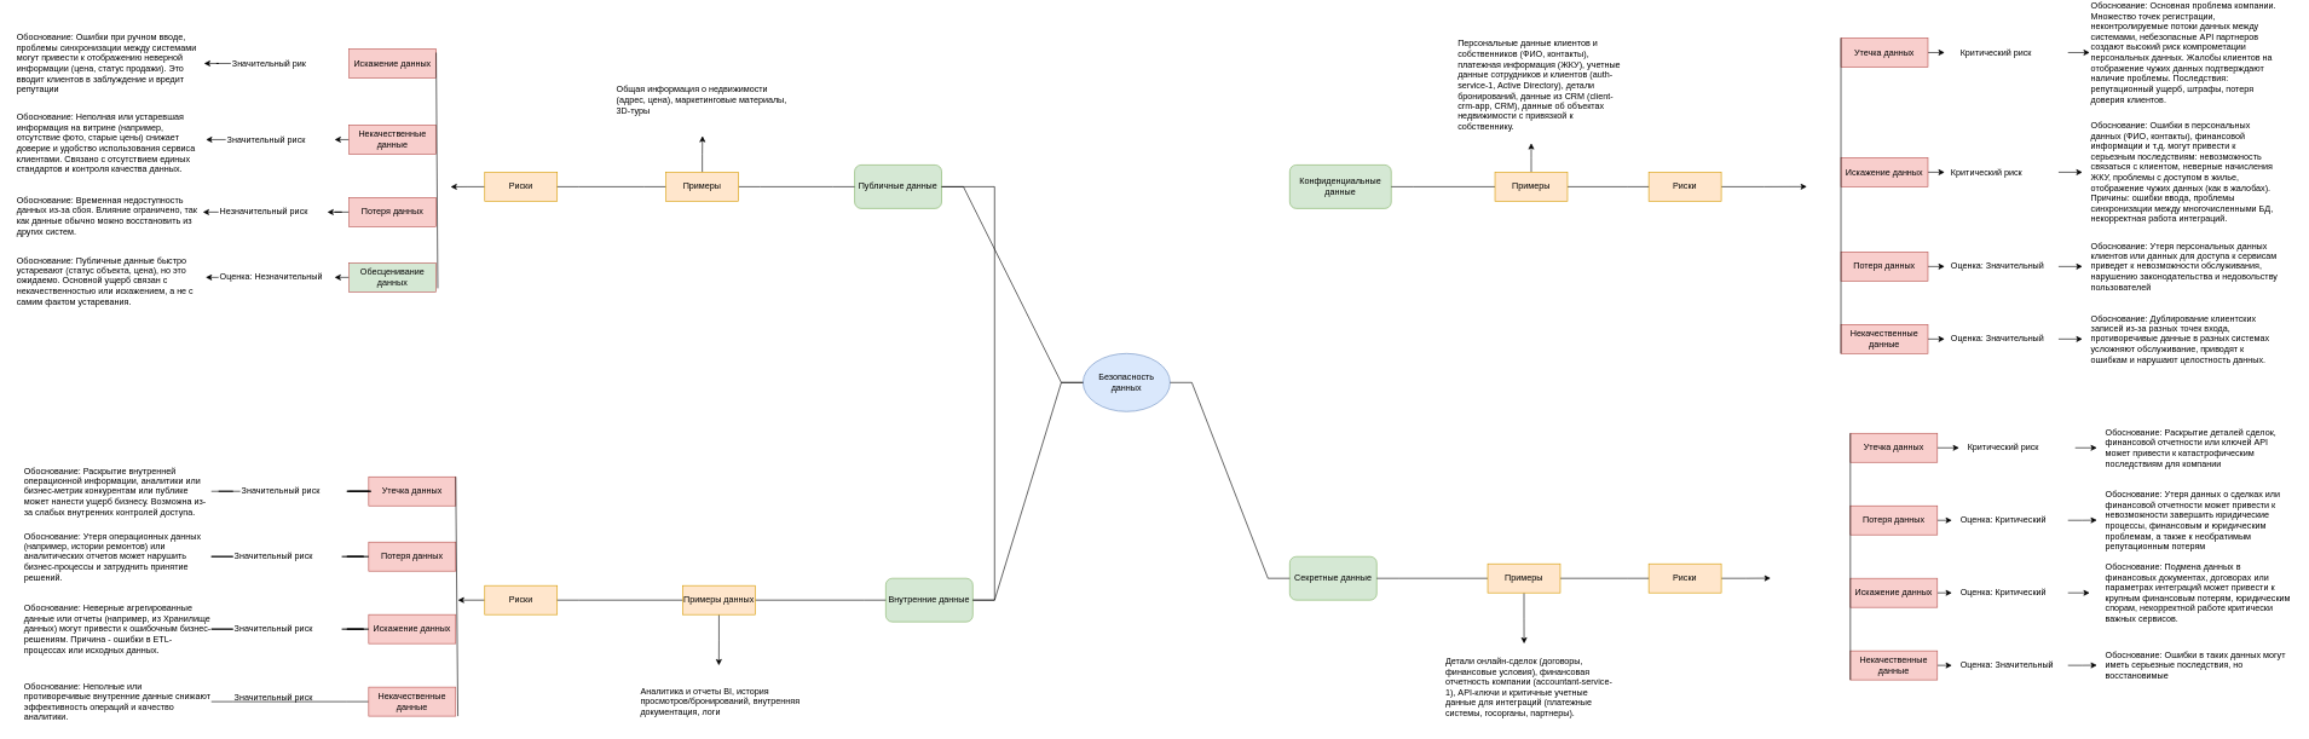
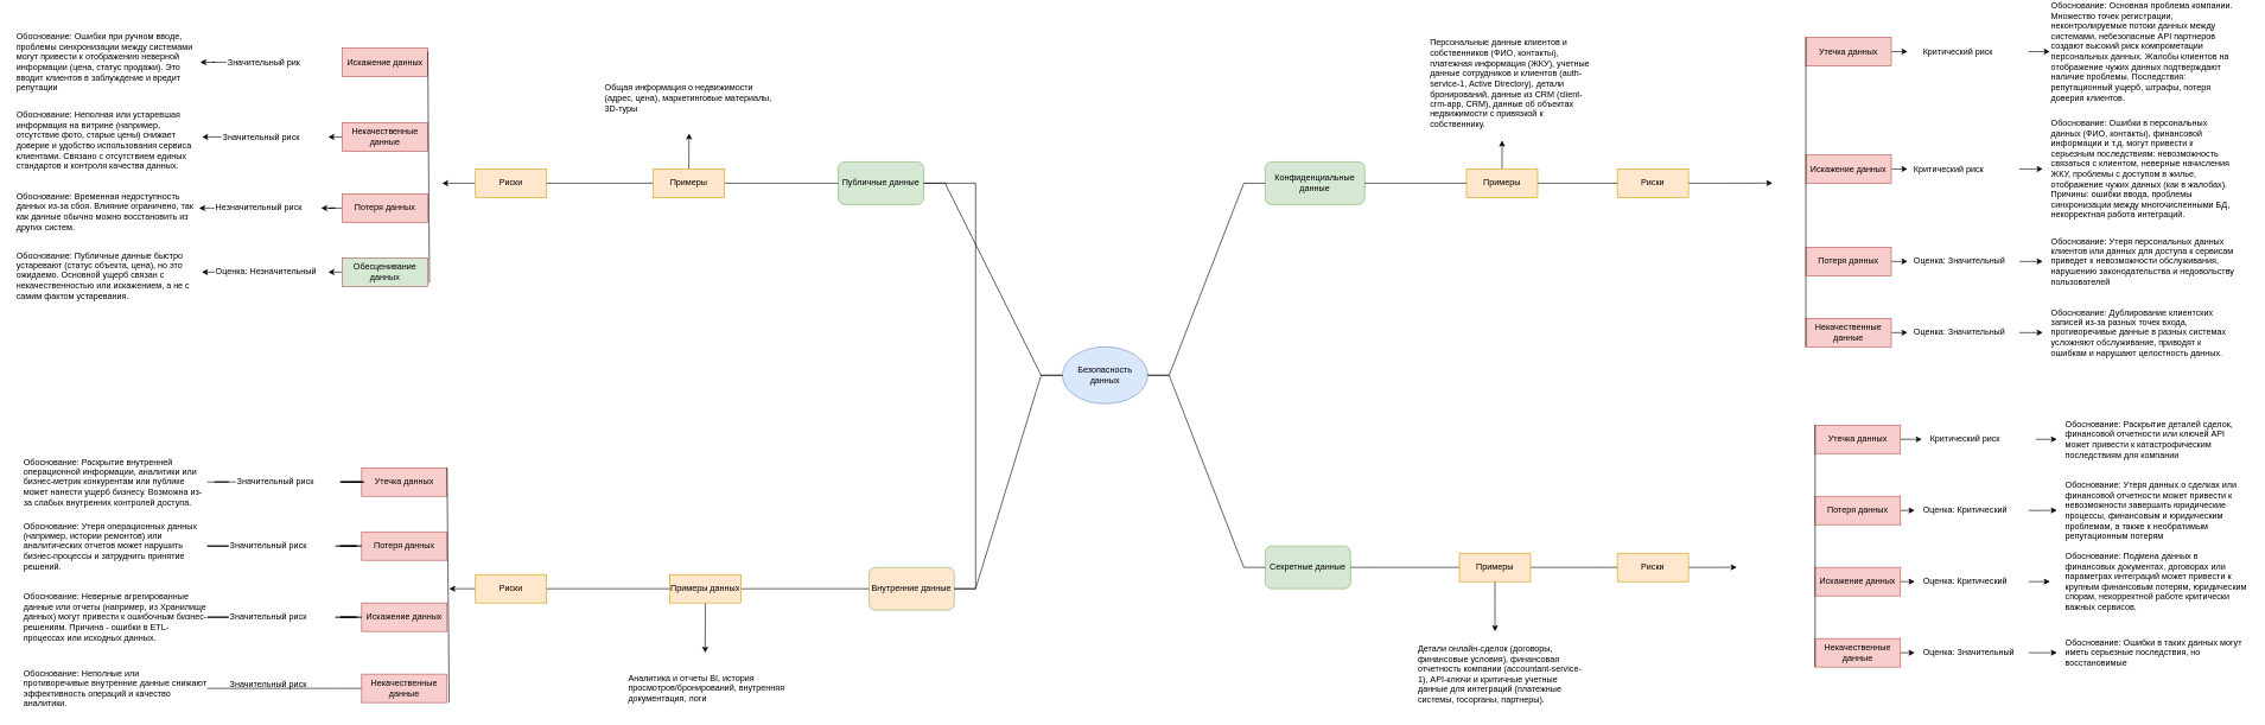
+ <mxCell id="46" value="" style="edgeStyle=entityRelationEdgeStyle;fontSize=12;html=1;endArrow=none;endFill=0;rounded=0;" parent="1" source="3" target="45" edge="1"><mxGeometry width="100" height="100" relative="1" as="geometry"><mxPoint x="1647" y="430" as="sourcePoint" /><mxPoint x="1307" y="290" as="targetPoint" /></mxGeometry></mxCell>
- <mxCell id="24" value="Внутренние данные" style="rounded=1;whiteSpace=wrap;html=1;align=center;fillColor=#d5e8d4;strokeColor=#82b366;" parent="1" vertex="1"><mxGeometry x="1220" y="790" width="120" height="60" as="geometry" /></mxCell>
+ <mxCell id="24" value="Внутренние данные" style="rounded=1;whiteSpace=wrap;html=1;align=center;fillColor=#ffe6cc;strokeColor=#82b366;" parent="1" vertex="1"><mxGeometry x="1220" y="790" width="120" height="60" as="geometry" /></mxCell>
